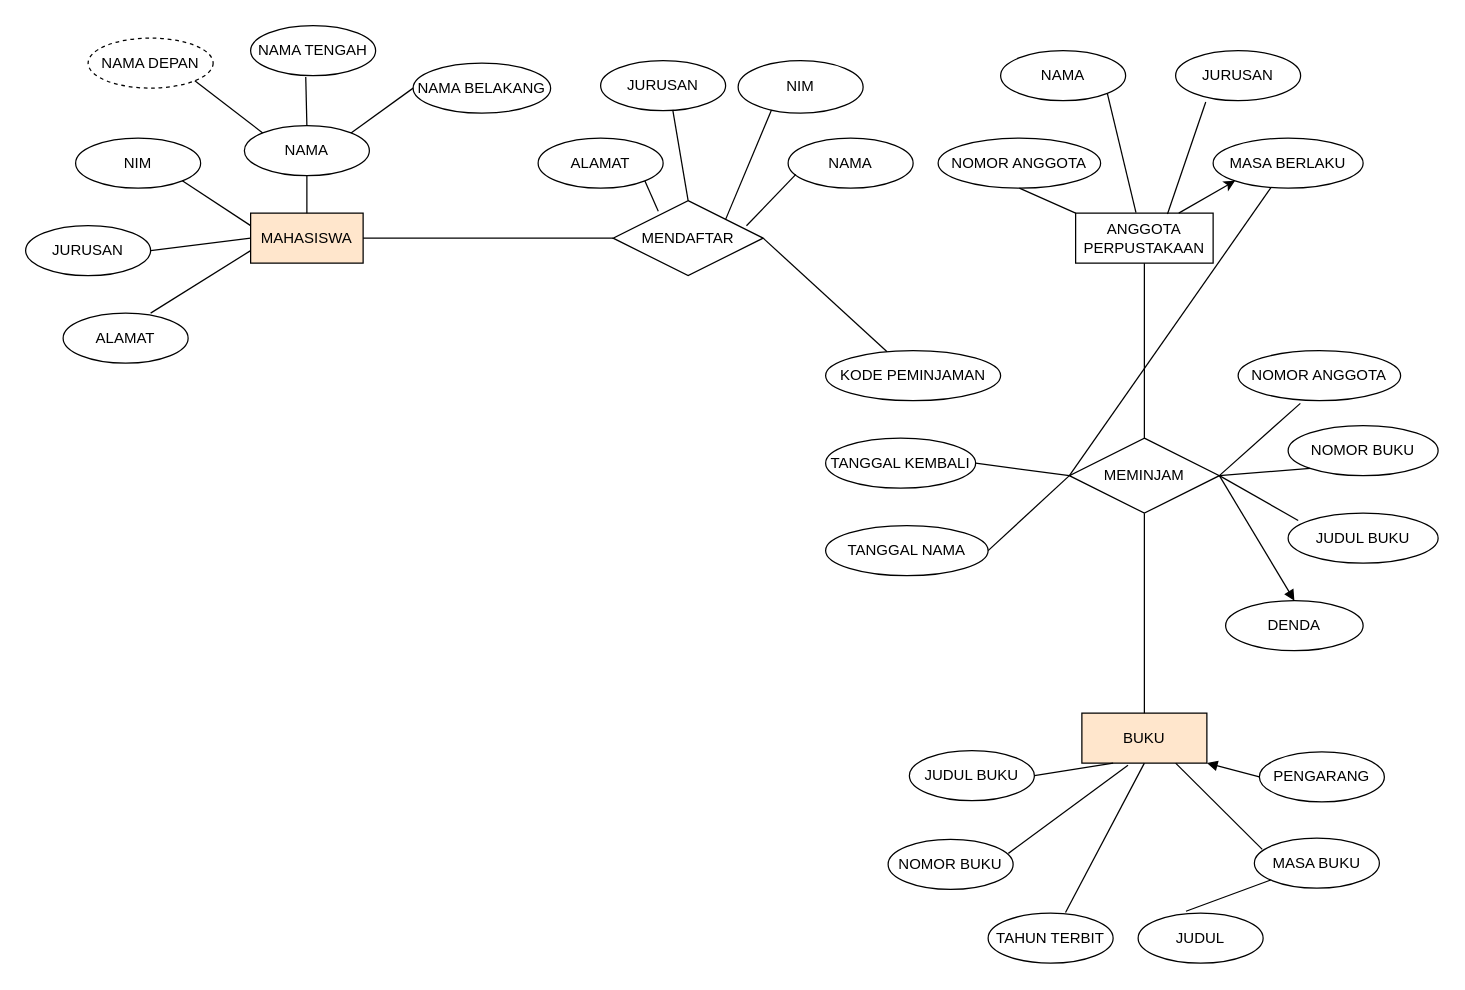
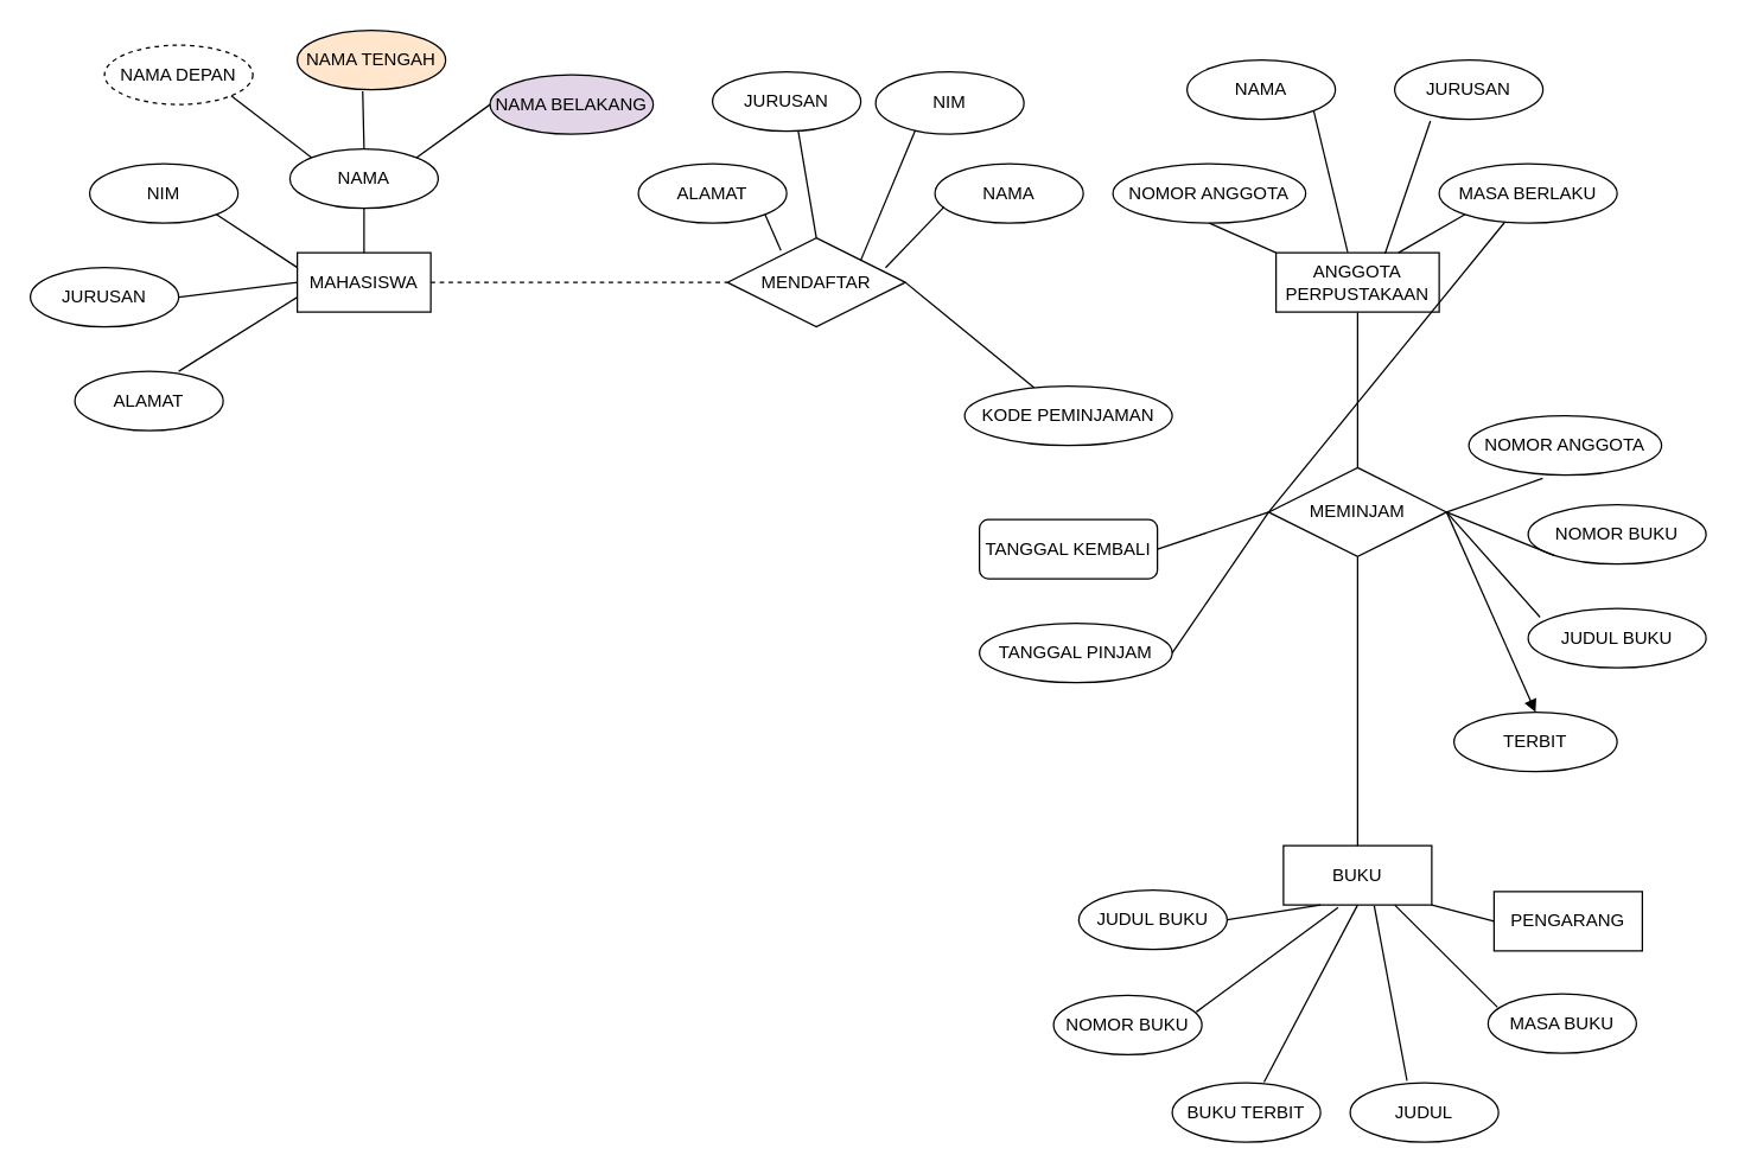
- <mxCell id="8" value="NAMA TENGAH" style="ellipse;whiteSpace=wrap;html=1;align=center;" vertex="1" parent="1"><mxGeometry x="200" y="20" width="100" height="40" as="geometry" /></mxCell>
+ <mxCell id="8" value="NAMA TENGAH" style="ellipse;whiteSpace=wrap;html=1;align=center;fillColor=#ffe6cc;" vertex="1" parent="1"><mxGeometry x="200" y="20" width="100" height="40" as="geometry" /></mxCell>
- <mxCell id="13" value="NAMA BELAKANG" style="ellipse;whiteSpace=wrap;html=1;align=center;" vertex="1" parent="1"><mxGeometry x="330" y="50" width="110" height="40" as="geometry" /></mxCell>
+ <mxCell id="13" value="NAMA BELAKANG" style="ellipse;whiteSpace=wrap;html=1;align=center;fillColor=#e1d5e7;" vertex="1" parent="1"><mxGeometry x="330" y="50" width="110" height="40" as="geometry" /></mxCell>
- <mxCell id="36" value="" style="endArrow=classic;html=1;rounded=0;exitX=0.75;exitY=0;exitDx=0;exitDy=0;entryX=0;entryY=1;entryDx=0;entryDy=0;" edge="1" parent="1" source="3" target="21"><mxGeometry relative="1" as="geometry"><mxPoint x="980" y="380" as="sourcePoint" /><mxPoint x="1140" y="380" as="targetPoint" /></mxGeometry></mxCell>
+ <mxCell id="36" value="" style="endArrow=none;html=1;rounded=0;exitX=0.75;exitY=0;exitDx=0;exitDy=0;entryX=0;entryY=1;entryDx=0;entryDy=0;" edge="1" parent="1" source="3" target="21"><mxGeometry relative="1" as="geometry"><mxPoint x="980" y="380" as="sourcePoint" /><mxPoint x="1140" y="380" as="targetPoint" /></mxGeometry></mxCell>
- <mxCell id="2" value="MAHASISWA" style="whiteSpace=wrap;html=1;align=center;fillColor=#ffe6cc;" vertex="1" parent="1"><mxGeometry x="200" y="170" width="90" height="40" as="geometry" /></mxCell>
+ <mxCell id="2" value="MAHASISWA" style="whiteSpace=wrap;html=1;align=center;" vertex="1" parent="1"><mxGeometry x="200" y="170" width="90" height="40" as="geometry" /></mxCell>
- <mxCell id="5" value="" style="endArrow=none;html=1;rounded=0;exitX=1;exitY=0.5;exitDx=0;exitDy=0;entryX=0;entryY=0.5;entryDx=0;entryDy=0;" edge="1" parent="1" source="2" target="4"><mxGeometry relative="1" as="geometry"><mxPoint x="230" y="200" as="sourcePoint" /><mxPoint x="330" y="220" as="targetPoint" /></mxGeometry></mxCell>
+ <mxCell id="5" value="" style="endArrow=none;html=1;rounded=0;exitX=1;exitY=0.5;exitDx=0;exitDy=0;entryX=0;entryY=0.5;entryDx=0;entryDy=0;dashed=1;" edge="1" parent="1" source="2" target="4"><mxGeometry relative="1" as="geometry"><mxPoint x="230" y="200" as="sourcePoint" /><mxPoint x="330" y="220" as="targetPoint" /></mxGeometry></mxCell>
- <mxCell id="39" value="KODE PEMINJAMAN" style="ellipse;whiteSpace=wrap;html=1;align=center;" vertex="1" parent="1"><mxGeometry x="660" y="280" width="140" height="40" as="geometry" /></mxCell>
+ <mxCell id="39" value="KODE PEMINJAMAN" style="ellipse;whiteSpace=wrap;html=1;align=center;" vertex="1" parent="1"><mxGeometry x="650" y="260" width="140" height="40" as="geometry" /></mxCell>
- <mxCell id="40" value="TANGGAL KEMBALI" style="ellipse;whiteSpace=wrap;html=1;align=center;" vertex="1" parent="1"><mxGeometry x="660" y="350" width="120" height="40" as="geometry" /></mxCell>
+ <mxCell id="40" value="TANGGAL KEMBALI" style="whiteSpace=wrap;html=1;align=center;rounded=1;" vertex="1" parent="1"><mxGeometry x="660" y="350" width="120" height="40" as="geometry" /></mxCell>
- <mxCell id="37" value="MEMINJAM" style="shape=rhombus;perimeter=rhombusPerimeter;whiteSpace=wrap;html=1;align=center;" vertex="1" parent="1"><mxGeometry x="855" y="350" width="120" height="60" as="geometry" /></mxCell>
+ <mxCell id="37" value="MEMINJAM" style="shape=rhombus;perimeter=rhombusPerimeter;whiteSpace=wrap;html=1;align=center;" vertex="1" parent="1"><mxGeometry x="855" y="315" width="120" height="60" as="geometry" /></mxCell>
- <mxCell id="41" value="TANGGAL NAMA" style="ellipse;whiteSpace=wrap;html=1;align=center;" vertex="1" parent="1"><mxGeometry x="660" y="420" width="130" height="40" as="geometry" /></mxCell>
+ <mxCell id="41" value="TANGGAL PINJAM" style="ellipse;whiteSpace=wrap;html=1;align=center;" vertex="1" parent="1"><mxGeometry x="660" y="420" width="130" height="40" as="geometry" /></mxCell>
- <mxCell id="45" value="DENDA" style="ellipse;whiteSpace=wrap;html=1;align=center;" vertex="1" parent="1"><mxGeometry x="980" y="480" width="110" height="40" as="geometry" /></mxCell>
+ <mxCell id="45" value="TERBIT" style="ellipse;whiteSpace=wrap;html=1;align=center;" vertex="1" parent="1"><mxGeometry x="980" y="480" width="110" height="40" as="geometry" /></mxCell>
- <mxCell id="53" value="BUKU" style="whiteSpace=wrap;html=1;align=center;fillColor=#ffe6cc;" vertex="1" parent="1"><mxGeometry x="865" y="570" width="100" height="40" as="geometry" /></mxCell>
+ <mxCell id="53" value="BUKU" style="whiteSpace=wrap;html=1;align=center;" vertex="1" parent="1"><mxGeometry x="865" y="570" width="100" height="40" as="geometry" /></mxCell>
- <mxCell id="61" value="" style="endArrow=block;html=1;rounded=0;entryX=1;entryY=1;entryDx=0;entryDy=0;exitX=0;exitY=0.5;exitDx=0;exitDy=0;" edge="1" parent="1" source="60" target="53"><mxGeometry relative="1" as="geometry"><mxPoint x="670" y="480" as="sourcePoint" /><mxPoint x="830" y="480" as="targetPoint" /></mxGeometry></mxCell>
+ <mxCell id="61" value="" style="endArrow=none;html=1;rounded=0;entryX=1;entryY=1;entryDx=0;entryDy=0;exitX=0;exitY=0.5;exitDx=0;exitDy=0;" edge="1" parent="1" source="60" target="53"><mxGeometry relative="1" as="geometry"><mxPoint x="670" y="480" as="sourcePoint" /><mxPoint x="830" y="480" as="targetPoint" /></mxGeometry></mxCell>
- <mxCell id="60" value="PENGARANG" style="ellipse;whiteSpace=wrap;html=1;align=center;" vertex="1" parent="1"><mxGeometry x="1007" y="601" width="100" height="40" as="geometry" /></mxCell>
+ <mxCell id="60" value="PENGARANG" style="whiteSpace=wrap;html=1;align=center;rounded=0;" vertex="1" parent="1"><mxGeometry x="1007" y="601" width="100" height="40" as="geometry" /></mxCell>
- <mxCell id="63" value="" style="endArrow=none;html=1;rounded=0;exitX=0.383;exitY=-0.037;exitDx=0;exitDy=0;exitPerimeter=0;" edge="1" parent="1" source="58" target="59"><mxGeometry relative="1" as="geometry"><mxPoint x="690" y="510" as="sourcePoint" /><mxPoint x="850" y="510" as="targetPoint" /></mxGeometry></mxCell>
+ <mxCell id="63" value="" style="endArrow=none;html=1;rounded=0;entryX=0.612;entryY=1.016;entryDx=0;entryDy=0;entryPerimeter=0;exitX=0.383;exitY=-0.037;exitDx=0;exitDy=0;exitPerimeter=0;" edge="1" parent="1" source="58" target="53"><mxGeometry relative="1" as="geometry"><mxPoint x="690" y="510" as="sourcePoint" /><mxPoint x="850" y="510" as="targetPoint" /></mxGeometry></mxCell>
- <mxCell id="57" value="TAHUN TERBIT" style="ellipse;whiteSpace=wrap;html=1;align=center;" vertex="1" parent="1"><mxGeometry x="790" y="730" width="100" height="40" as="geometry" /></mxCell>
+ <mxCell id="57" value="BUKU TERBIT" style="ellipse;whiteSpace=wrap;html=1;align=center;" vertex="1" parent="1"><mxGeometry x="790" y="730" width="100" height="40" as="geometry" /></mxCell>
